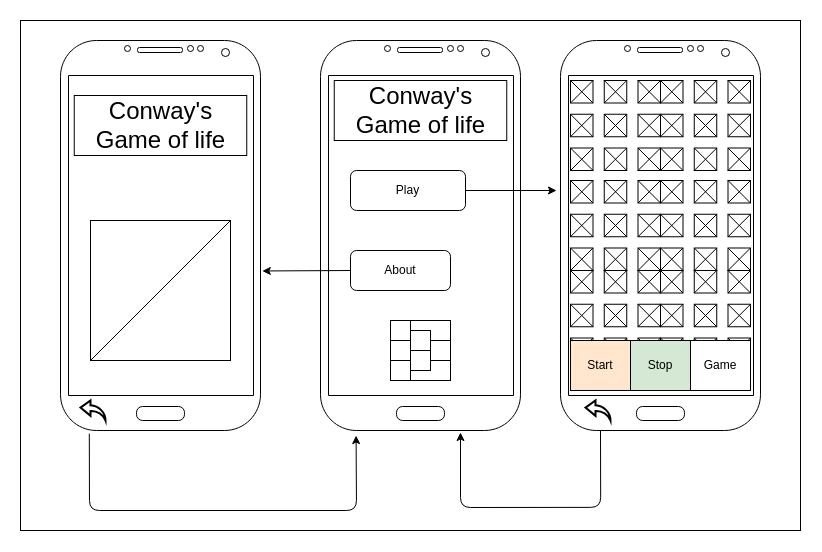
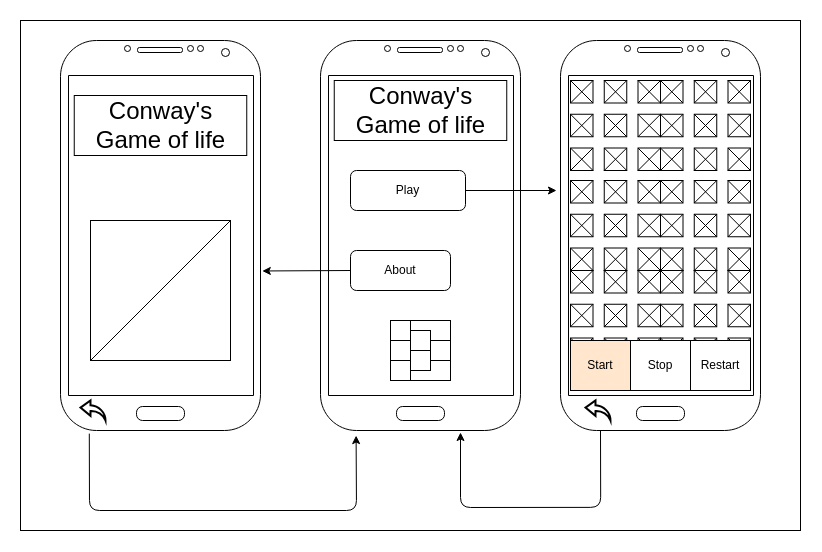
- <mxCell id="19" value="Stop" style="rounded=0;whiteSpace=wrap;html=1;strokeColor=#000000;fontColor=#000000;fillColor=#d5e8d4;" vertex="1" parent="1"><mxGeometry x="630" y="340" width="60" height="50" as="geometry" /></mxCell>
+ <mxCell id="19" value="Stop" style="rounded=0;whiteSpace=wrap;html=1;strokeColor=#000000;fontColor=#000000;fillColor=#FFFFFF;" vertex="1" parent="1"><mxGeometry x="630" y="340" width="60" height="50" as="geometry" /></mxCell>
- <mxCell id="20" value="Game" style="rounded=0;whiteSpace=wrap;html=1;strokeColor=#000000;fontColor=#000000;fillColor=#FFFFFF;" vertex="1" parent="1"><mxGeometry x="690" y="340" width="60" height="50" as="geometry" /></mxCell>
+ <mxCell id="20" value="Restart" style="rounded=0;whiteSpace=wrap;html=1;strokeColor=#000000;fontColor=#000000;fillColor=#FFFFFF;" vertex="1" parent="1"><mxGeometry x="690" y="340" width="60" height="50" as="geometry" /></mxCell>
